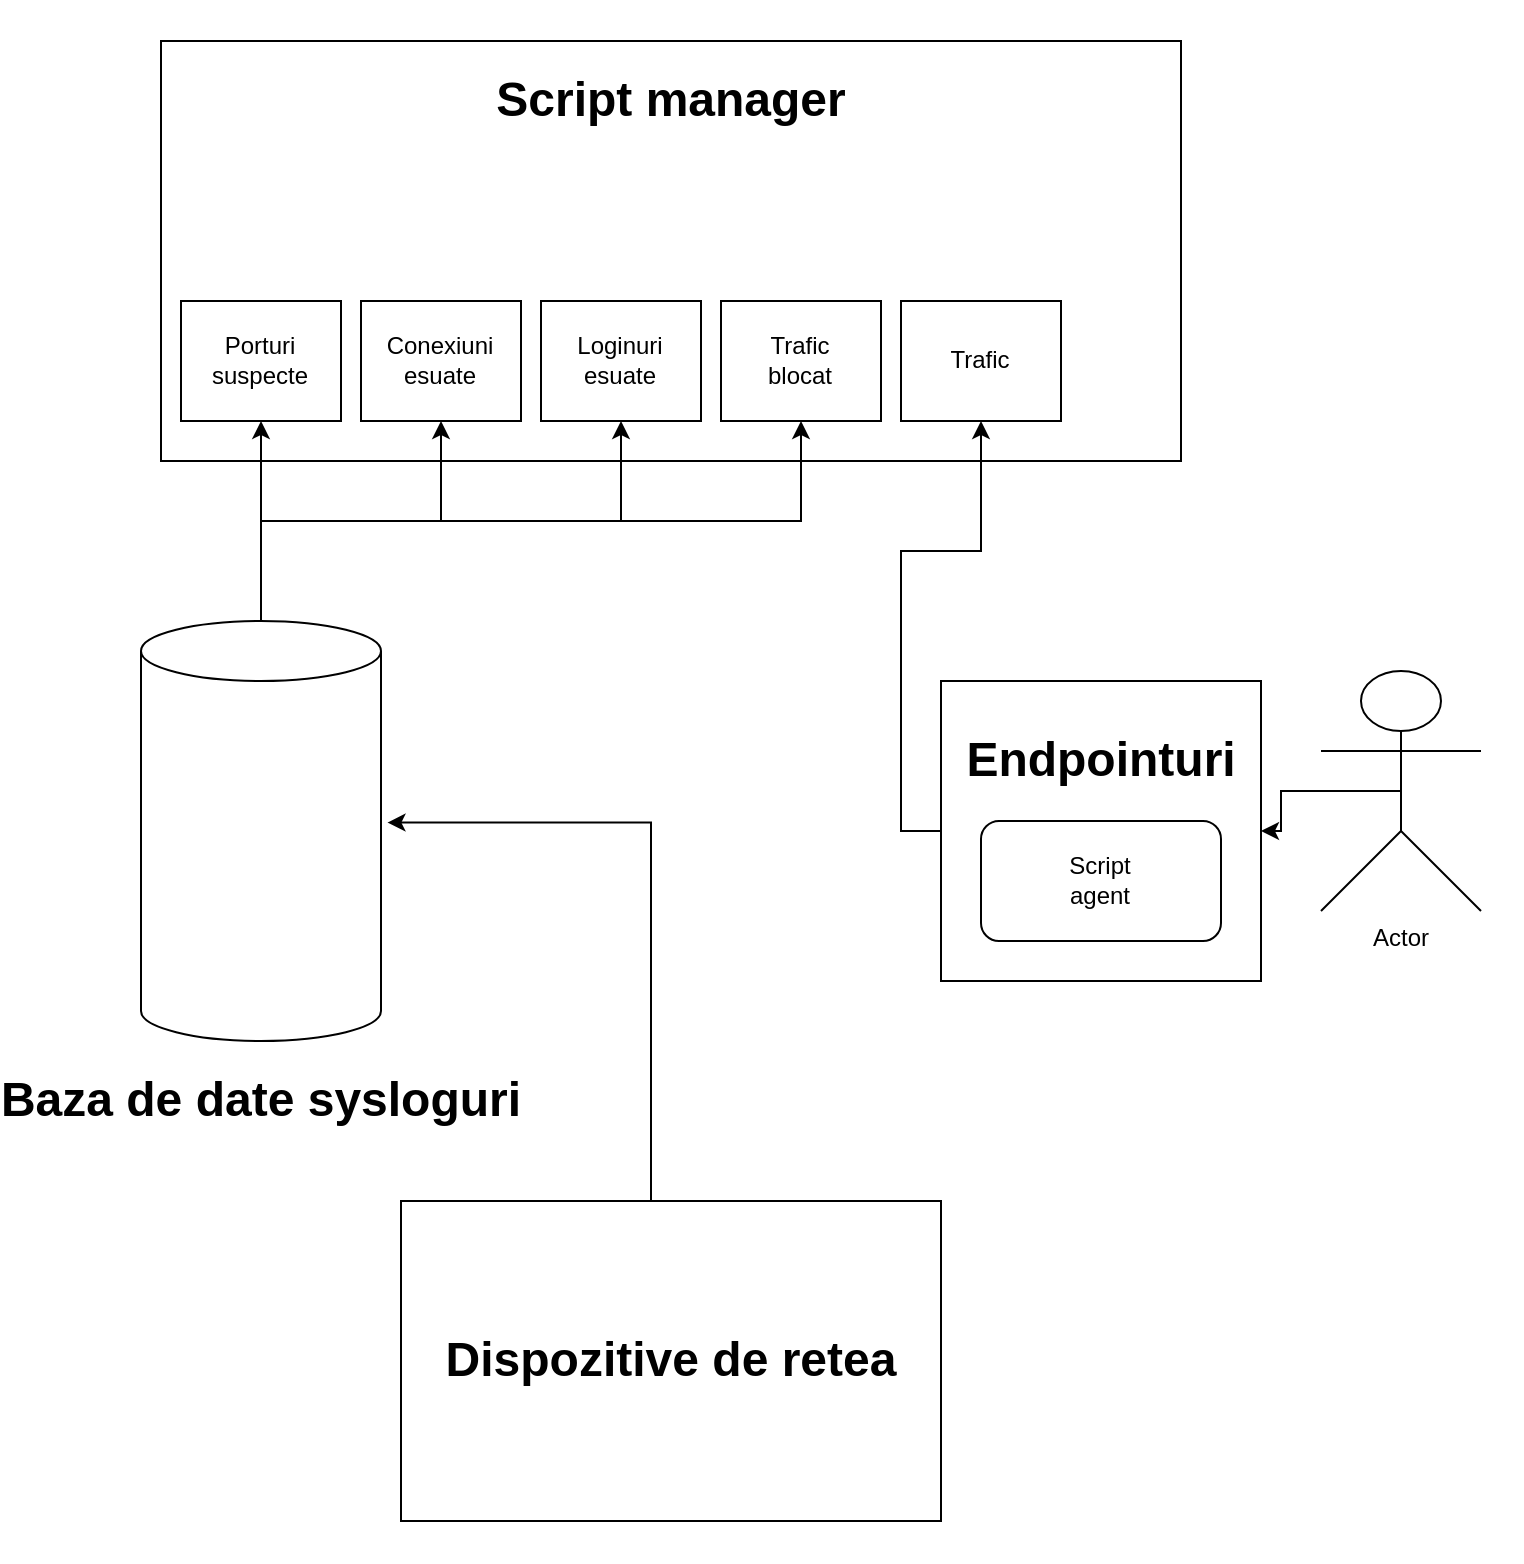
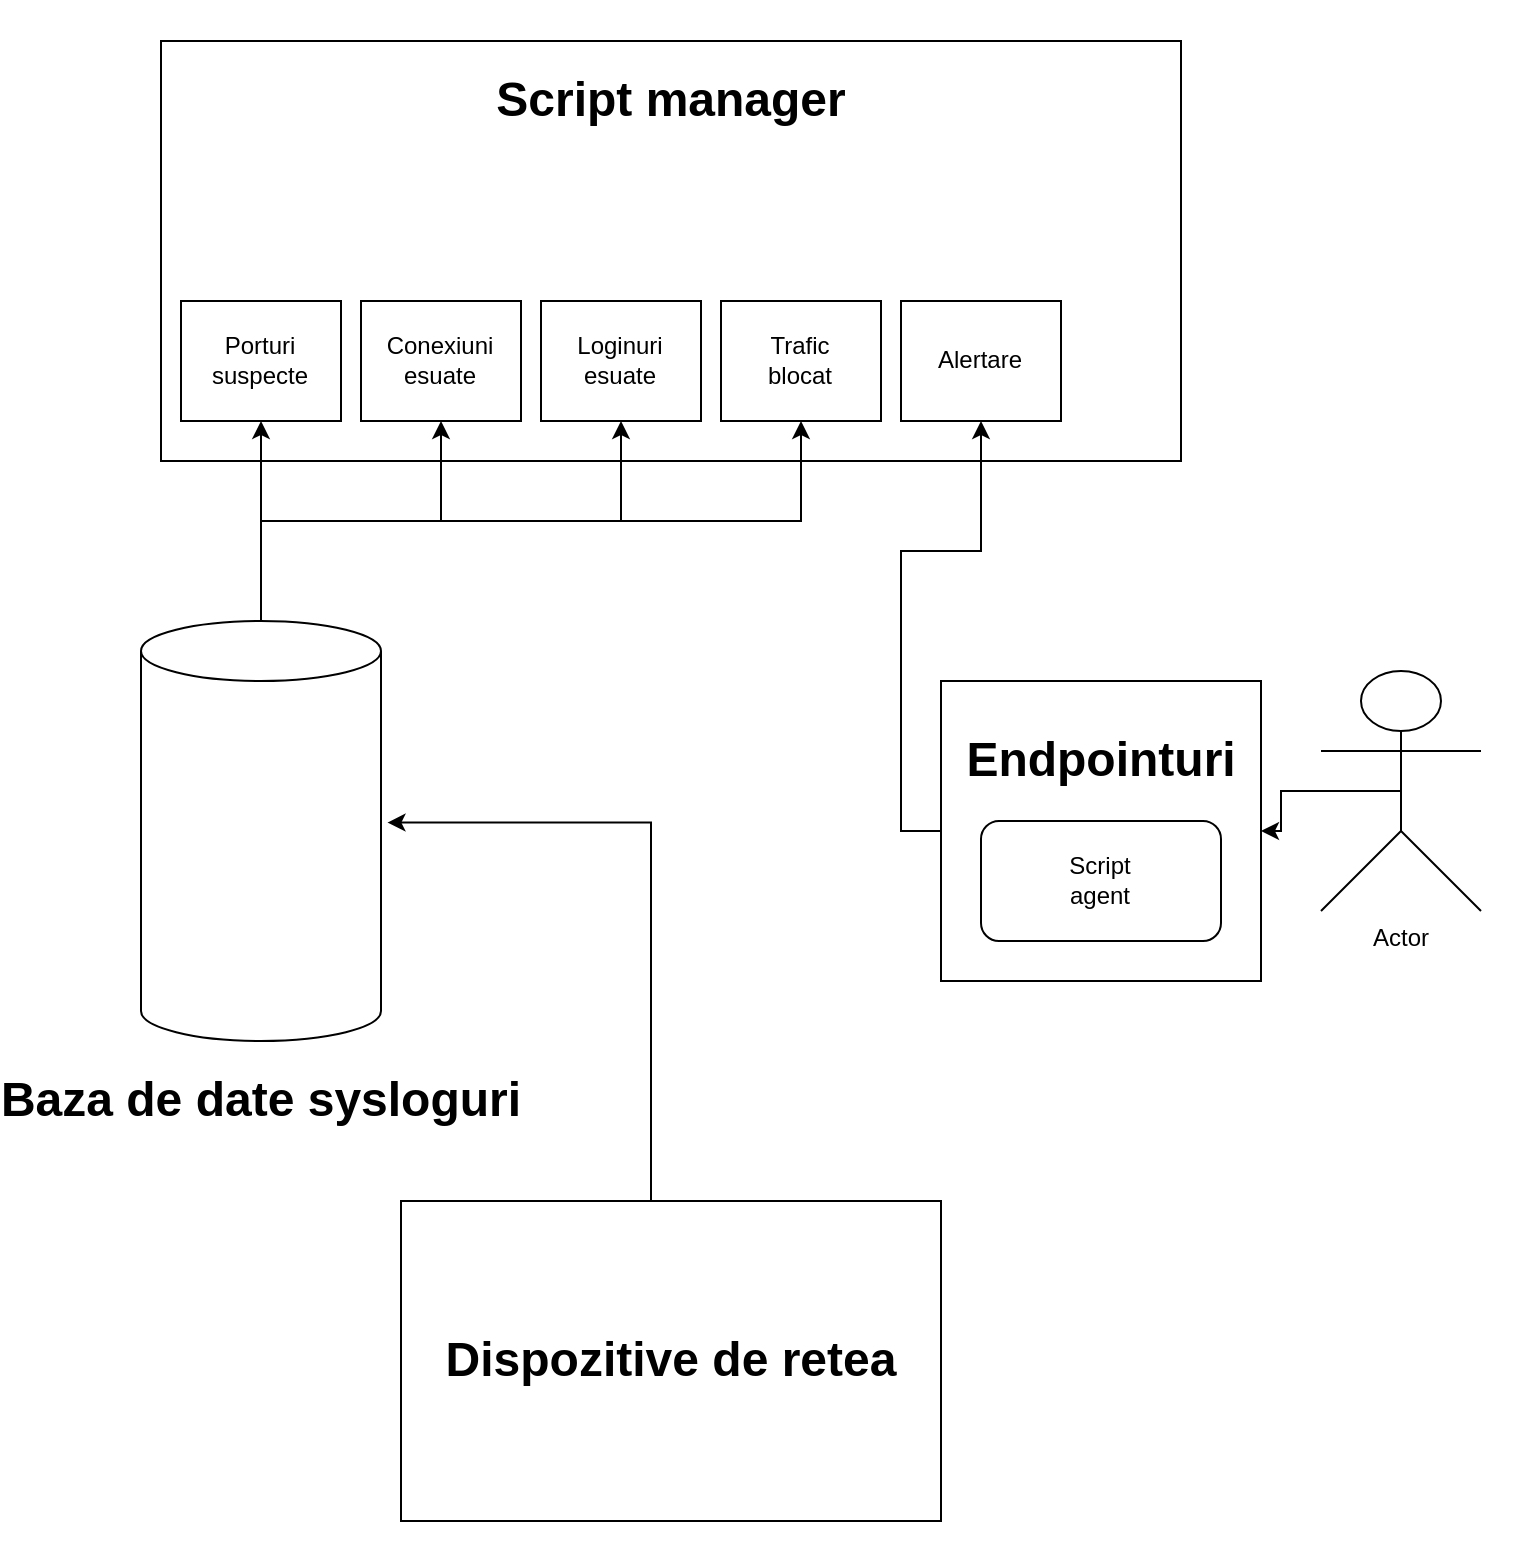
- <mxCell id="29" value="Trafic" style="text;html=1;align=center;verticalAlign=middle;whiteSpace=wrap;rounded=0;" vertex="1" parent="1"><mxGeometry x="410" y="165" width="60" height="30" as="geometry" /></mxCell>
+ <mxCell id="29" value="Alertare" style="text;html=1;align=center;verticalAlign=middle;whiteSpace=wrap;rounded=0;" vertex="1" parent="1"><mxGeometry x="410" y="165" width="60" height="30" as="geometry" /></mxCell>
